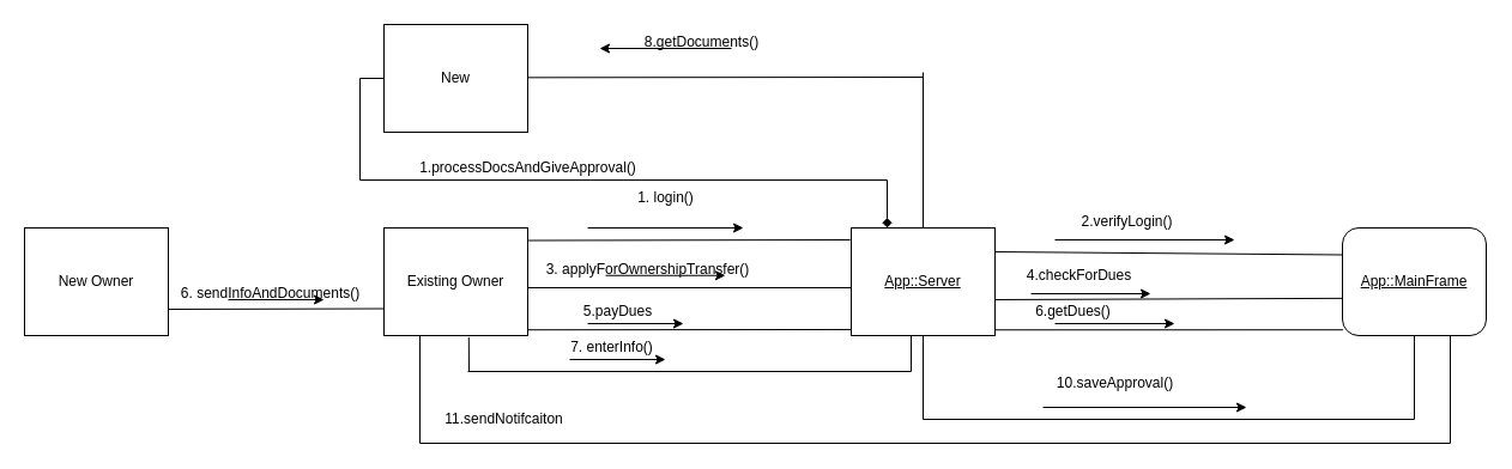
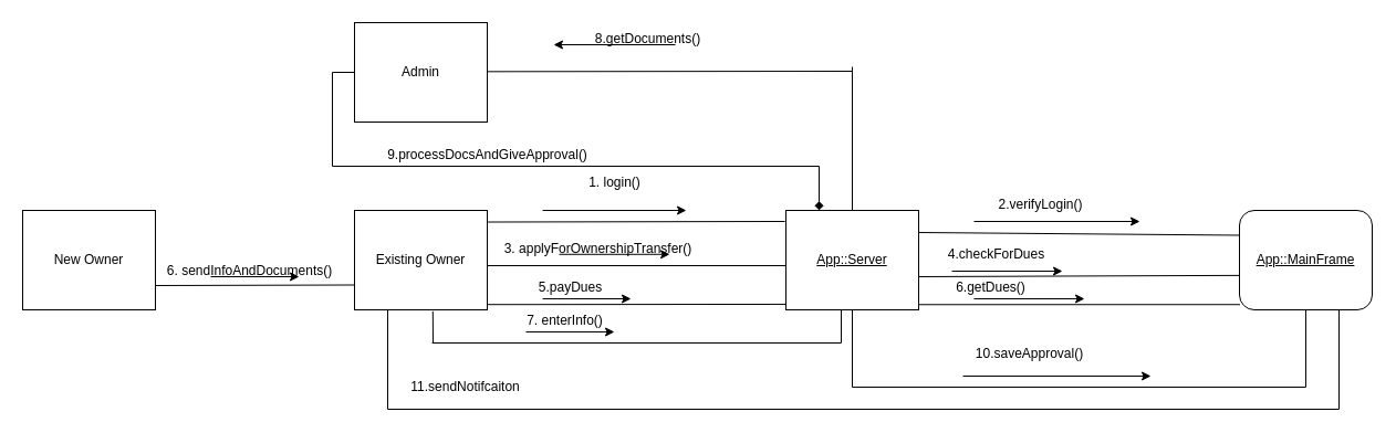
- <mxCell id="25" value="New" style="rounded=0;whiteSpace=wrap;html=1;" vertex="1" parent="1"><mxGeometry x="320" y="20" width="120" height="90" as="geometry" /></mxCell>
+ <mxCell id="25" value="Admin" style="rounded=0;whiteSpace=wrap;html=1;" vertex="1" parent="1"><mxGeometry x="320" y="20" width="120" height="90" as="geometry" /></mxCell>
- <mxCell id="38" value="1.processDocsAndGiveApproval()" style="text;html=1;align=center;verticalAlign=middle;resizable=0;points=[];autosize=1;strokeColor=none;fillColor=none;" vertex="1" parent="1"><mxGeometry x="340" y="125" width="200" height="30" as="geometry" /></mxCell>
+ <mxCell id="38" value="9.processDocsAndGiveApproval()" style="text;html=1;align=center;verticalAlign=middle;resizable=0;points=[];autosize=1;strokeColor=none;fillColor=none;" vertex="1" parent="1"><mxGeometry x="340" y="125" width="200" height="30" as="geometry" /></mxCell>
